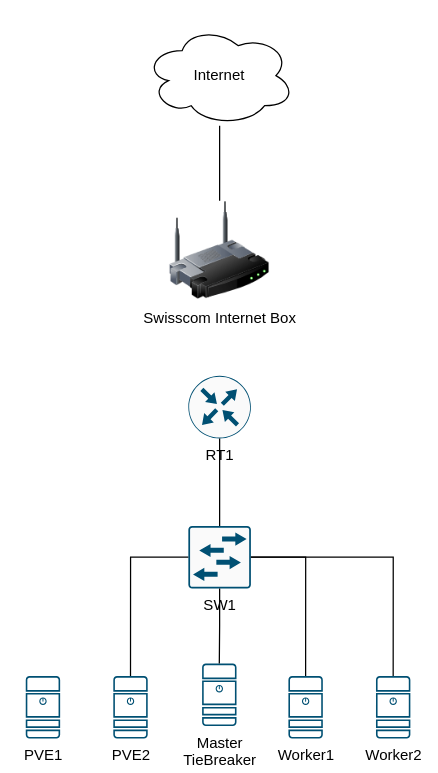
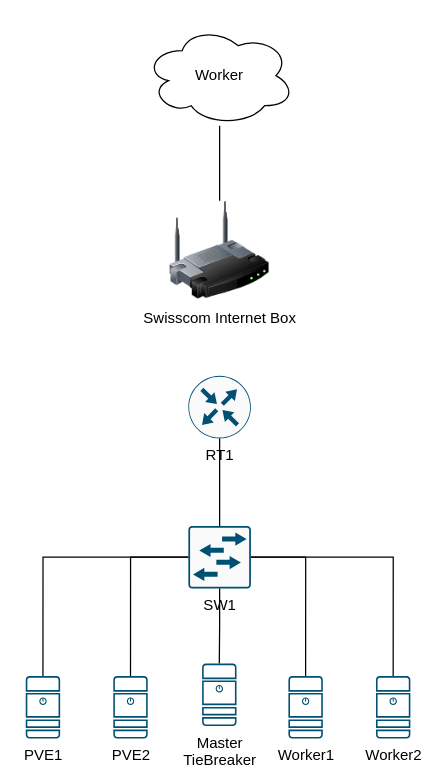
- <mxCell id="11" value="Internet" style="ellipse;shape=cloud;whiteSpace=wrap;html=1;" vertex="1" parent="1"><mxGeometry x="115" y="20" width="120" height="80" as="geometry" /></mxCell>
+ <mxCell id="11" value="Worker" style="ellipse;shape=cloud;whiteSpace=wrap;html=1;" vertex="1" parent="1"><mxGeometry x="115" y="20" width="120" height="80" as="geometry" /></mxCell>
+ <mxCell id="17" style="edgeStyle=orthogonalEdgeStyle;rounded=0;orthogonalLoop=1;jettySize=auto;html=1;entryX=0.5;entryY=0;entryDx=0;entryDy=0;entryPerimeter=0;endArrow=none;endFill=0;" edge="1" parent="1" source="3" target="7"><mxGeometry relative="1" as="geometry" /></mxCell>
